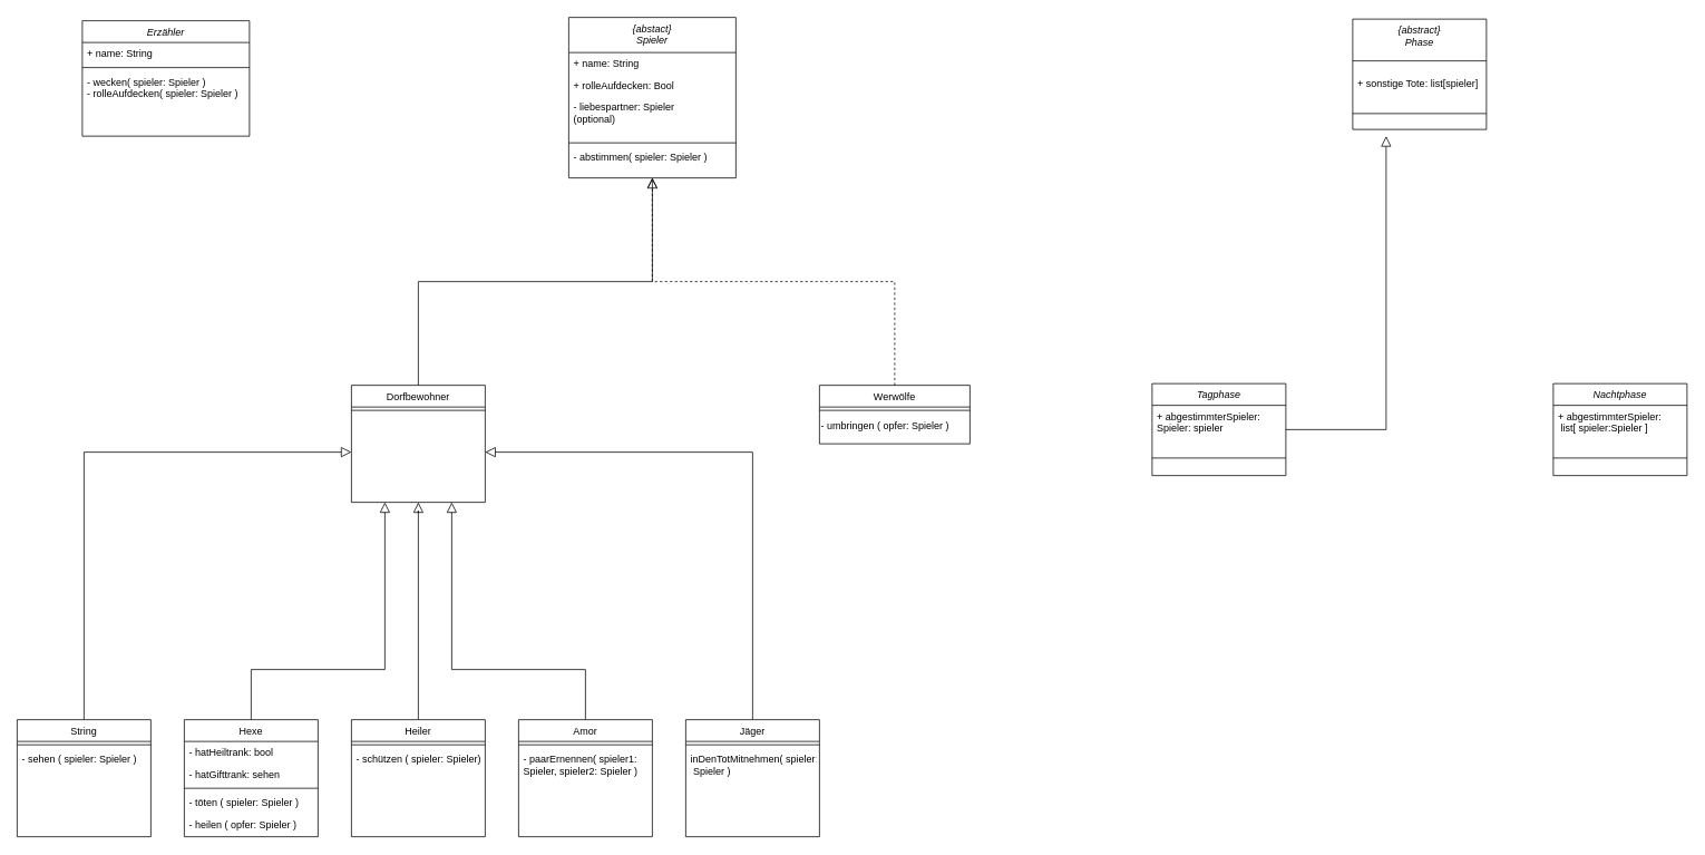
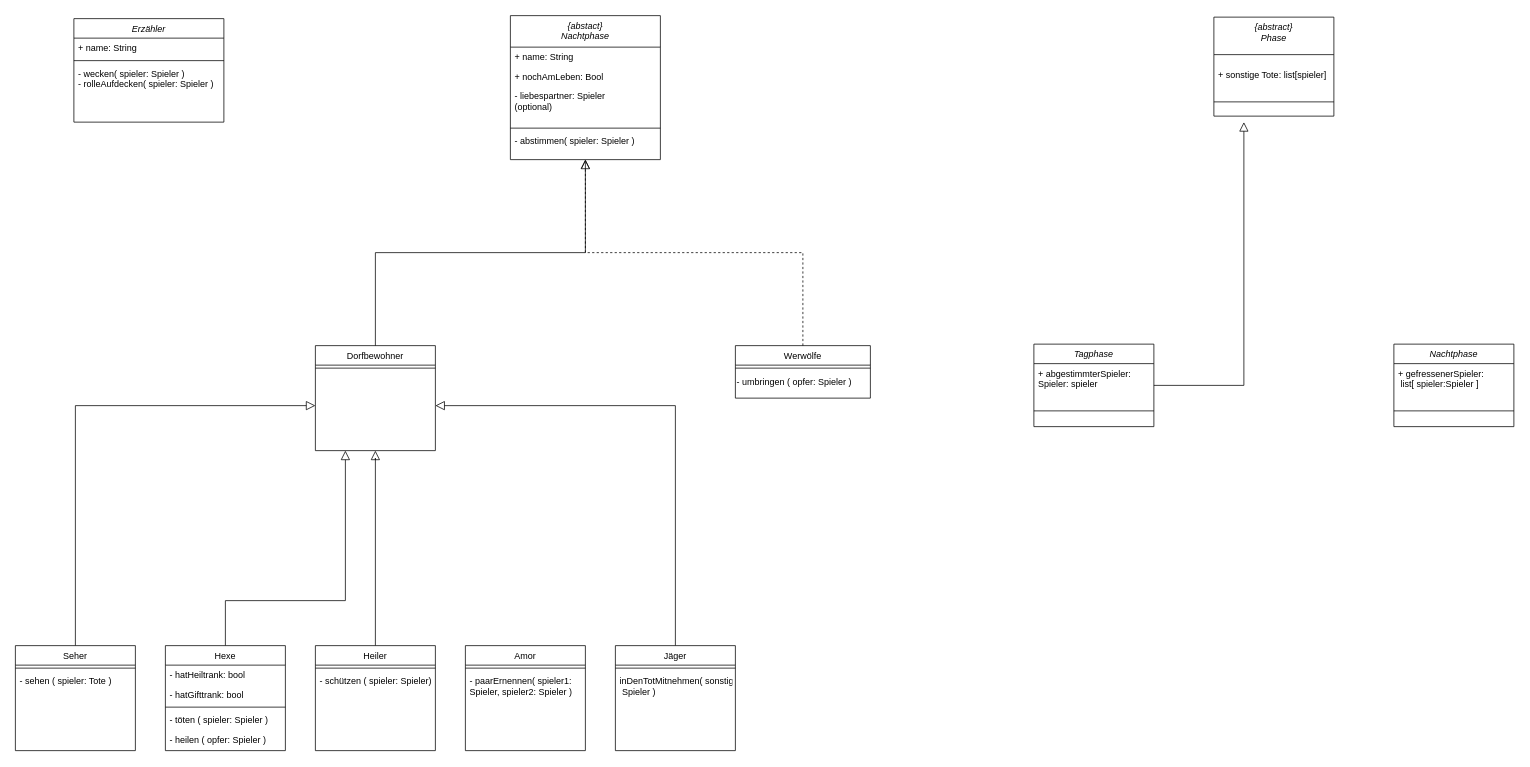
- <mxCell id="2" value="{abstact}&#10;Spieler&#10;" style="swimlane;fontStyle=2;align=center;verticalAlign=top;childLayout=stackLayout;horizontal=1;startSize=42;horizontalStack=0;resizeParent=1;resizeLast=0;collapsible=1;marginBottom=0;rounded=0;shadow=0;strokeWidth=1;" parent="1" vertex="1"><mxGeometry x="680" y="20" width="200" height="192" as="geometry"><mxRectangle x="380" y="78" width="160" height="26" as="alternateBounds" /></mxGeometry></mxCell>
+ <mxCell id="2" value="{abstact}&#10;Nachtphase&#10;" style="swimlane;fontStyle=2;align=center;verticalAlign=top;childLayout=stackLayout;horizontal=1;startSize=42;horizontalStack=0;resizeParent=1;resizeLast=0;collapsible=1;marginBottom=0;rounded=0;shadow=0;strokeWidth=1;" parent="1" vertex="1"><mxGeometry x="680" y="20" width="200" height="192" as="geometry"><mxRectangle x="380" y="78" width="160" height="26" as="alternateBounds" /></mxGeometry></mxCell>
- <mxCell id="4" value="+ rolleAufdecken: Bool" style="text;align=left;verticalAlign=top;spacingLeft=4;spacingRight=4;overflow=hidden;rotatable=0;points=[[0,0.5],[1,0.5]];portConstraint=eastwest;rounded=0;shadow=0;html=0;" parent="2" vertex="1"><mxGeometry y="68" width="200" height="26" as="geometry" /></mxCell>
+ <mxCell id="4" value="+ nochAmLeben: Bool" style="text;align=left;verticalAlign=top;spacingLeft=4;spacingRight=4;overflow=hidden;rotatable=0;points=[[0,0.5],[1,0.5]];portConstraint=eastwest;rounded=0;shadow=0;html=0;" parent="2" vertex="1"><mxGeometry y="68" width="200" height="26" as="geometry" /></mxCell>
- <mxCell id="41" value="+ abgestimmterSpieler:&#10; list[ spieler:Spieler ]&#10;" style="text;align=left;verticalAlign=top;spacingLeft=4;spacingRight=4;overflow=hidden;rotatable=0;points=[[0,0.5],[1,0.5]];portConstraint=eastwest;" vertex="1" parent="40"><mxGeometry y="26" width="160" height="44" as="geometry" /></mxCell>
+ <mxCell id="41" value="+ gefressenerSpieler:&#10; list[ spieler:Spieler ]&#10;" style="text;align=left;verticalAlign=top;spacingLeft=4;spacingRight=4;overflow=hidden;rotatable=0;points=[[0,0.5],[1,0.5]];portConstraint=eastwest;" vertex="1" parent="40"><mxGeometry y="26" width="160" height="44" as="geometry" /></mxCell>
- <mxCell id="23" style="edgeStyle=orthogonalEdgeStyle;rounded=0;orthogonalLoop=1;jettySize=auto;html=1;endArrow=block;endSize=10;endFill=0;shadow=0;strokeWidth=1;entryX=0.75;entryY=1;entryDx=0;entryDy=0;" edge="1" parent="1" source="24" target="8"><mxGeometry relative="1" as="geometry"><mxPoint x="540" y="610" as="targetPoint" /><Array as="points"><mxPoint x="700" y="800" /><mxPoint x="540" y="800" /></Array></mxGeometry></mxCell>
- <mxCell id="16" value="String" style="swimlane;fontStyle=0;align=center;verticalAlign=top;childLayout=stackLayout;horizontal=1;startSize=26;horizontalStack=0;resizeParent=1;resizeLast=0;collapsible=1;marginBottom=0;rounded=0;shadow=0;strokeWidth=1;" vertex="1" parent="1"><mxGeometry x="20" y="860" width="160" height="140" as="geometry"><mxRectangle x="-50" y="750" width="160" height="26" as="alternateBounds" /></mxGeometry></mxCell>
+ <mxCell id="16" value="Seher" style="swimlane;fontStyle=0;align=center;verticalAlign=top;childLayout=stackLayout;horizontal=1;startSize=26;horizontalStack=0;resizeParent=1;resizeLast=0;collapsible=1;marginBottom=0;rounded=0;shadow=0;strokeWidth=1;" vertex="1" parent="1"><mxGeometry x="20" y="860" width="160" height="140" as="geometry"><mxRectangle x="-50" y="750" width="160" height="26" as="alternateBounds" /></mxGeometry></mxCell>
- <mxCell id="18" value="- sehen ( spieler: Spieler )" style="text;align=left;verticalAlign=top;spacingLeft=4;spacingRight=4;overflow=hidden;rotatable=0;points=[[0,0.5],[1,0.5]];portConstraint=eastwest;fontStyle=0" vertex="1" parent="16"><mxGeometry y="34" width="160" height="26" as="geometry" /></mxCell>
+ <mxCell id="18" value="- sehen ( spieler: Tote )" style="text;align=left;verticalAlign=top;spacingLeft=4;spacingRight=4;overflow=hidden;rotatable=0;points=[[0,0.5],[1,0.5]];portConstraint=eastwest;fontStyle=0" vertex="1" parent="16"><mxGeometry y="34" width="160" height="26" as="geometry" /></mxCell>
- <mxCell id="30" value="inDenTotMitnehmen( spieler:&#10; Spieler )" style="text;align=left;verticalAlign=top;spacingLeft=4;spacingRight=4;overflow=hidden;rotatable=0;points=[[0,0.5],[1,0.5]];portConstraint=eastwest;fontStyle=0" vertex="1" parent="28"><mxGeometry y="34" width="160" height="46" as="geometry" /></mxCell>
+ <mxCell id="30" value="inDenTotMitnehmen( sonstige:&#10; Spieler )" style="text;align=left;verticalAlign=top;spacingLeft=4;spacingRight=4;overflow=hidden;rotatable=0;points=[[0,0.5],[1,0.5]];portConstraint=eastwest;fontStyle=0" vertex="1" parent="28"><mxGeometry y="34" width="160" height="46" as="geometry" /></mxCell>
- <mxCell id="45" value="- hatGifttrank: sehen" style="text;align=left;verticalAlign=top;spacingLeft=4;spacingRight=4;overflow=hidden;rotatable=0;points=[[0,0.5],[1,0.5]];portConstraint=eastwest;rounded=0;shadow=0;html=0;" vertex="1" parent="43"><mxGeometry y="52" width="160" height="26" as="geometry" /></mxCell>
+ <mxCell id="45" value="- hatGifttrank: bool" style="text;align=left;verticalAlign=top;spacingLeft=4;spacingRight=4;overflow=hidden;rotatable=0;points=[[0,0.5],[1,0.5]];portConstraint=eastwest;rounded=0;shadow=0;html=0;" vertex="1" parent="43"><mxGeometry y="52" width="160" height="26" as="geometry" /></mxCell>
